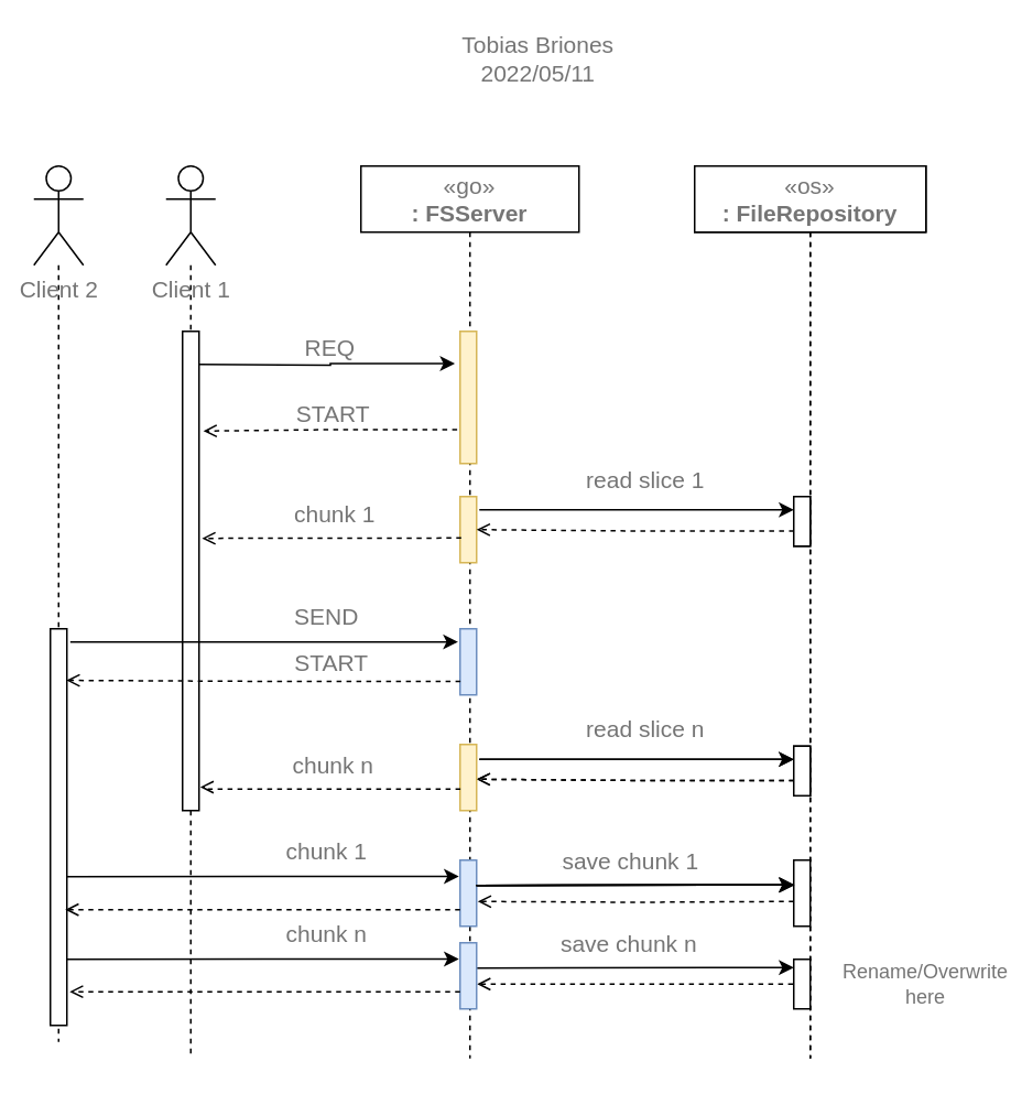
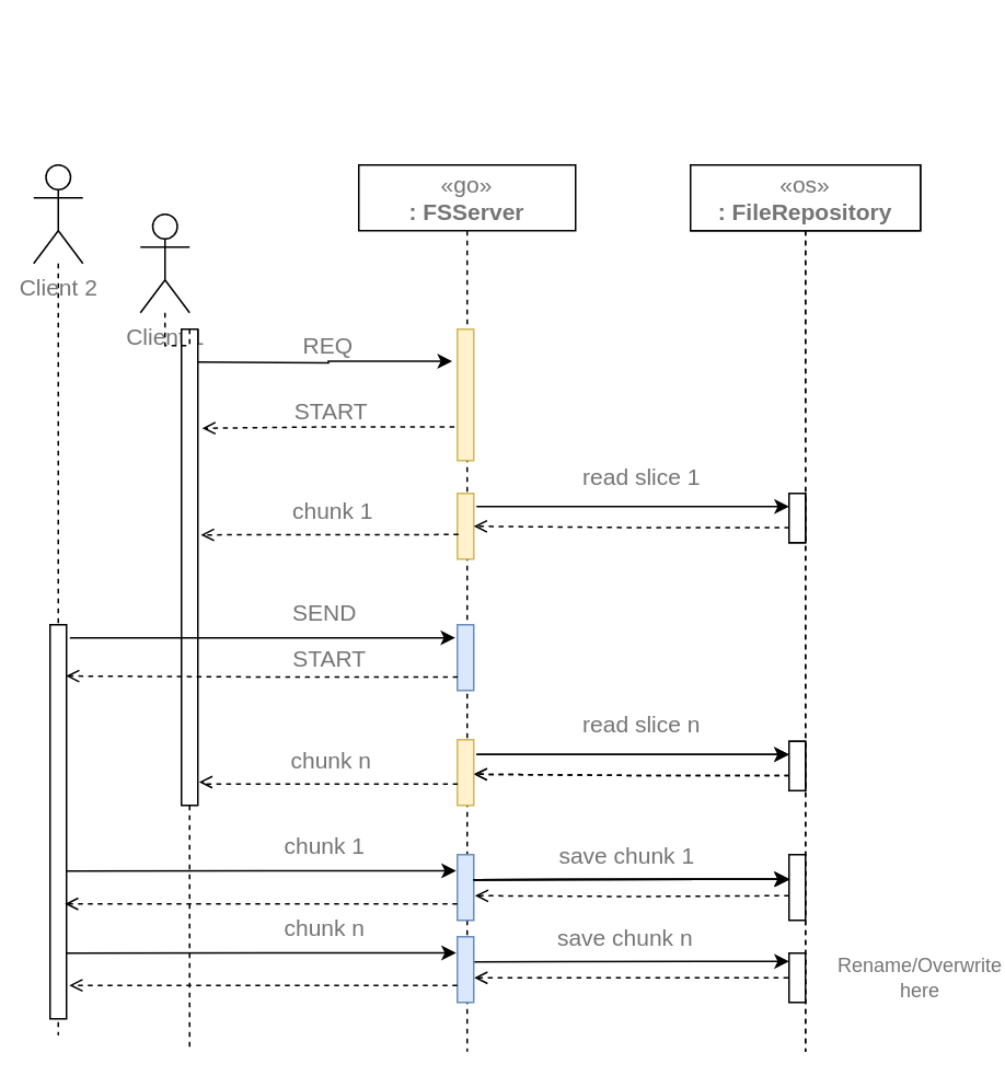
- <mxCell id="2" value="Tobias Briones 2022/05/11" style="text;html=1;strokeColor=none;fillColor=none;align=center;verticalAlign=middle;whiteSpace=wrap;rounded=0;fontSize=14;fontColor=#757575;" vertex="1" parent="1"><mxGeometry x="248" y="20" width="155" height="30" as="geometry" /></mxCell>
- <mxCell id="6" value="Client 1" style="shape=umlActor;verticalLabelPosition=bottom;verticalAlign=top;html=1;fontSize=14;fontColor=#757575;" vertex="1" parent="1"><mxGeometry x="100" y="100" width="30" height="60" as="geometry" /></mxCell>
+ <mxCell id="6" value="Client 1" style="shape=umlActor;verticalLabelPosition=bottom;verticalAlign=top;html=1;fontSize=14;fontColor=#757575;" vertex="1" parent="1"><mxGeometry x="85" y="130" width="30" height="60" as="geometry" /></mxCell>
